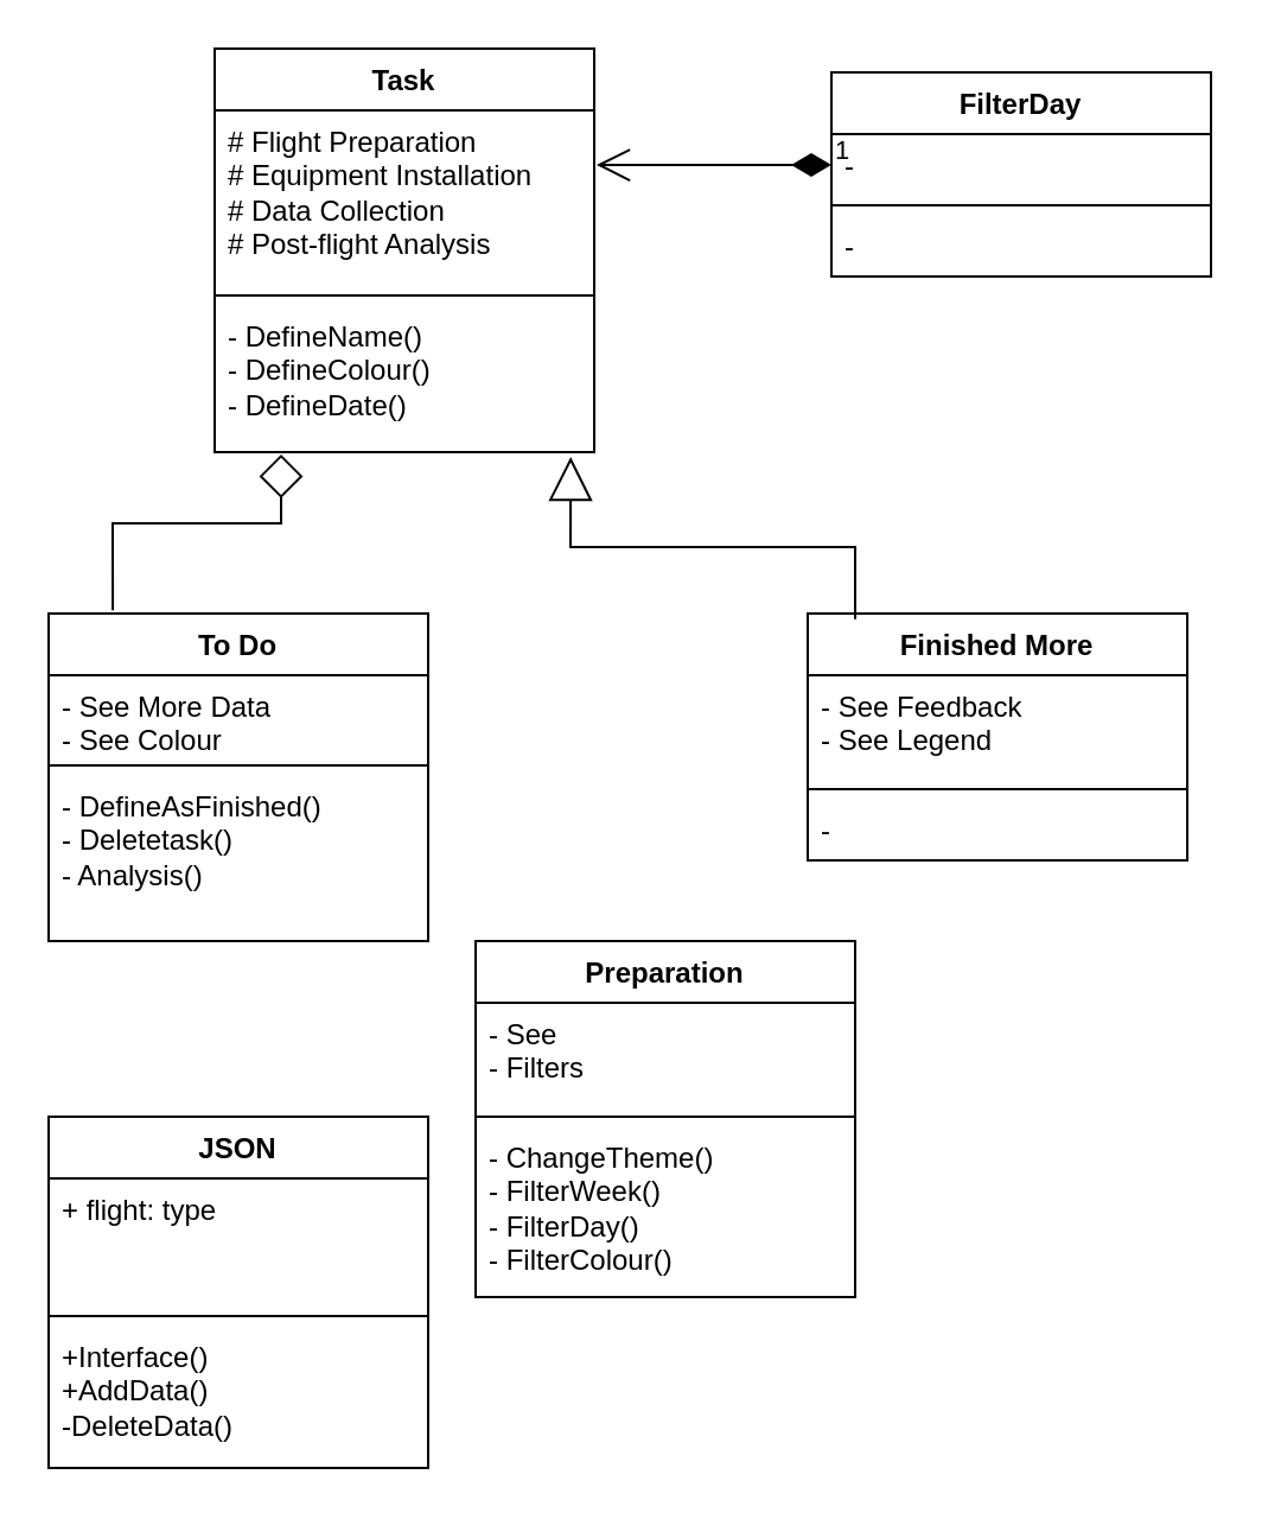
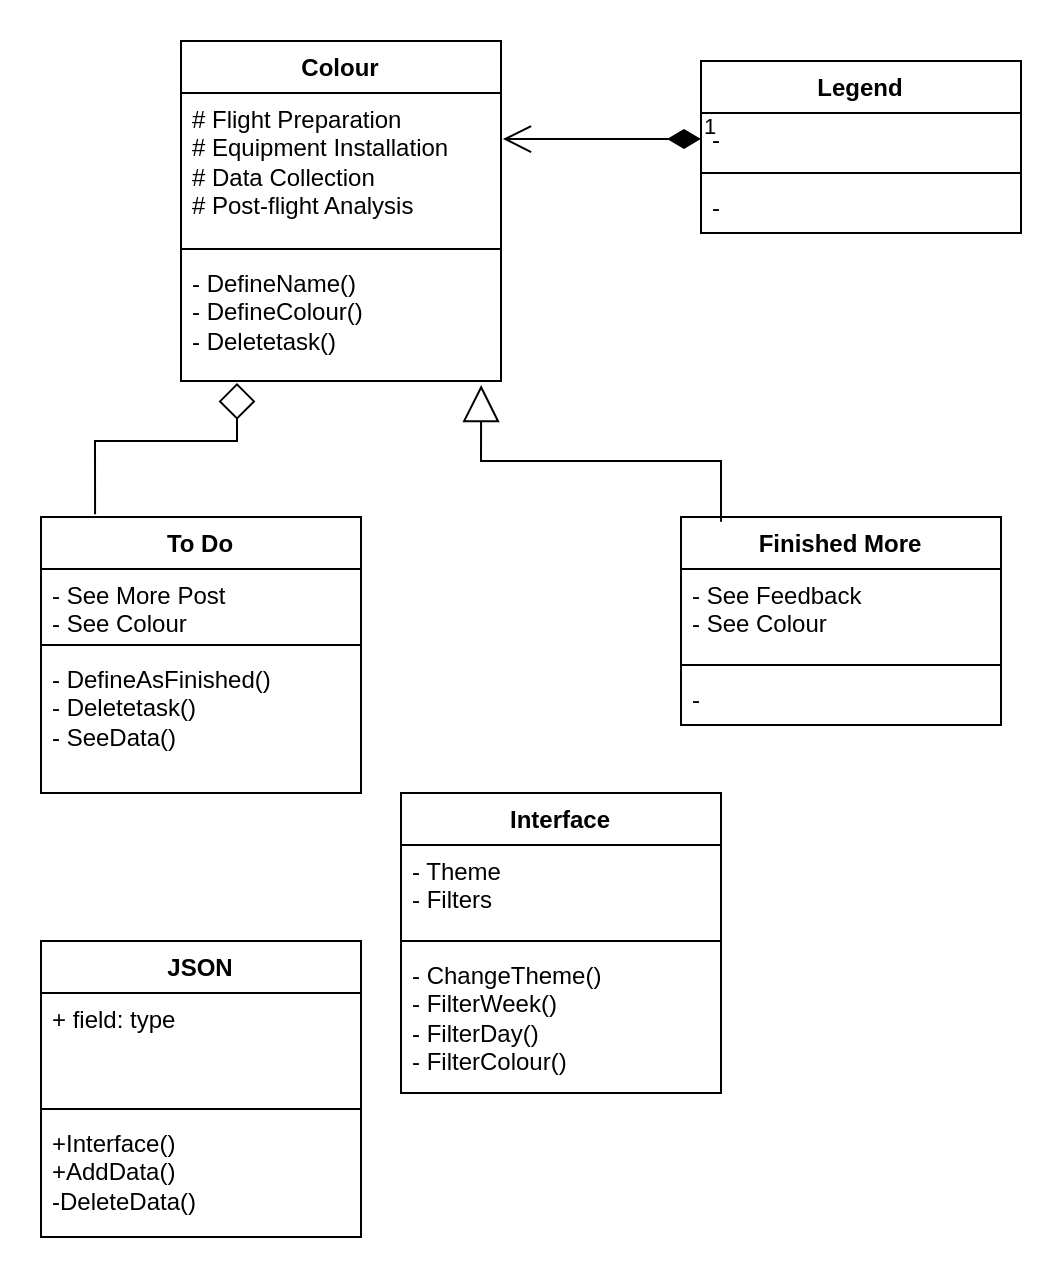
- <mxCell id="2" value="Task" style="swimlane;fontStyle=1;align=center;verticalAlign=top;childLayout=stackLayout;horizontal=1;startSize=26;horizontalStack=0;resizeParent=1;resizeParentMax=0;resizeLast=0;collapsible=1;marginBottom=0;whiteSpace=wrap;html=1;" parent="1" vertex="1"><mxGeometry x="90" y="20" width="160" height="170" as="geometry" /></mxCell>
+ <mxCell id="2" value="Colour" style="swimlane;fontStyle=1;align=center;verticalAlign=top;childLayout=stackLayout;horizontal=1;startSize=26;horizontalStack=0;resizeParent=1;resizeParentMax=0;resizeLast=0;collapsible=1;marginBottom=0;whiteSpace=wrap;html=1;" parent="1" vertex="1"><mxGeometry x="90" y="20" width="160" height="170" as="geometry" /></mxCell>
- <mxCell id="16" value="FilterDay" style="swimlane;fontStyle=1;align=center;verticalAlign=top;childLayout=stackLayout;horizontal=1;startSize=26;horizontalStack=0;resizeParent=1;resizeParentMax=0;resizeLast=0;collapsible=1;marginBottom=0;whiteSpace=wrap;html=1;" parent="1" vertex="1"><mxGeometry x="350" y="30" width="160" height="86" as="geometry" /></mxCell>
+ <mxCell id="16" value="Legend" style="swimlane;fontStyle=1;align=center;verticalAlign=top;childLayout=stackLayout;horizontal=1;startSize=26;horizontalStack=0;resizeParent=1;resizeParentMax=0;resizeLast=0;collapsible=1;marginBottom=0;whiteSpace=wrap;html=1;" parent="1" vertex="1"><mxGeometry x="350" y="30" width="160" height="86" as="geometry" /></mxCell>
- <mxCell id="5" value="- DefineName()&lt;div&gt;- DefineColour()&lt;/div&gt;&lt;div&gt;- DefineDate()&lt;/div&gt;" style="text;strokeColor=none;fillColor=none;align=left;verticalAlign=top;spacingLeft=4;spacingRight=4;overflow=hidden;rotatable=0;points=[[0,0.5],[1,0.5]];portConstraint=eastwest;whiteSpace=wrap;html=1;" parent="2" vertex="1"><mxGeometry y="108" width="160" height="62" as="geometry" /></mxCell>
+ <mxCell id="5" value="- DefineName()&lt;div&gt;- DefineColour()&lt;/div&gt;&lt;div&gt;- Deletetask()&lt;/div&gt;" style="text;strokeColor=none;fillColor=none;align=left;verticalAlign=top;spacingLeft=4;spacingRight=4;overflow=hidden;rotatable=0;points=[[0,0.5],[1,0.5]];portConstraint=eastwest;whiteSpace=wrap;html=1;" parent="2" vertex="1"><mxGeometry y="108" width="160" height="62" as="geometry" /></mxCell>
- <mxCell id="7" value="- See More Data&lt;div&gt;- See Colour&lt;/div&gt;" style="text;strokeColor=none;fillColor=none;align=left;verticalAlign=top;spacingLeft=4;spacingRight=4;overflow=hidden;rotatable=0;points=[[0,0.5],[1,0.5]];portConstraint=eastwest;whiteSpace=wrap;html=1;" parent="6" vertex="1"><mxGeometry y="26" width="160" height="34" as="geometry" /></mxCell>
+ <mxCell id="7" value="- See More Post&lt;div&gt;- See Colour&lt;/div&gt;" style="text;strokeColor=none;fillColor=none;align=left;verticalAlign=top;spacingLeft=4;spacingRight=4;overflow=hidden;rotatable=0;points=[[0,0.5],[1,0.5]];portConstraint=eastwest;whiteSpace=wrap;html=1;" parent="6" vertex="1"><mxGeometry y="26" width="160" height="34" as="geometry" /></mxCell>
- <mxCell id="11" value="- See Feedback&lt;div&gt;- See Legend&lt;/div&gt;" style="text;strokeColor=none;fillColor=none;align=left;verticalAlign=top;spacingLeft=4;spacingRight=4;overflow=hidden;rotatable=0;points=[[0,0.5],[1,0.5]];portConstraint=eastwest;whiteSpace=wrap;html=1;" parent="10" vertex="1"><mxGeometry y="26" width="160" height="44" as="geometry" /></mxCell>
+ <mxCell id="11" value="- See Feedback&lt;div&gt;- See Colour&lt;/div&gt;" style="text;strokeColor=none;fillColor=none;align=left;verticalAlign=top;spacingLeft=4;spacingRight=4;overflow=hidden;rotatable=0;points=[[0,0.5],[1,0.5]];portConstraint=eastwest;whiteSpace=wrap;html=1;" parent="10" vertex="1"><mxGeometry y="26" width="160" height="44" as="geometry" /></mxCell>
- <mxCell id="9" value="- DefineAsFinished()&lt;div&gt;- Deletetask()&lt;/div&gt;&lt;div&gt;- Analysis()&lt;/div&gt;" style="text;strokeColor=none;fillColor=none;align=left;verticalAlign=top;spacingLeft=4;spacingRight=4;overflow=hidden;rotatable=0;points=[[0,0.5],[1,0.5]];portConstraint=eastwest;whiteSpace=wrap;html=1;" parent="6" vertex="1"><mxGeometry y="68" width="160" height="70" as="geometry" /></mxCell>
+ <mxCell id="9" value="- DefineAsFinished()&lt;div&gt;- Deletetask()&lt;/div&gt;&lt;div&gt;- SeeData()&lt;/div&gt;" style="text;strokeColor=none;fillColor=none;align=left;verticalAlign=top;spacingLeft=4;spacingRight=4;overflow=hidden;rotatable=0;points=[[0,0.5],[1,0.5]];portConstraint=eastwest;whiteSpace=wrap;html=1;" parent="6" vertex="1"><mxGeometry y="68" width="160" height="70" as="geometry" /></mxCell>
- <mxCell id="25" value="Preparation" style="swimlane;fontStyle=1;align=center;verticalAlign=top;childLayout=stackLayout;horizontal=1;startSize=26;horizontalStack=0;resizeParent=1;resizeParentMax=0;resizeLast=0;collapsible=1;marginBottom=0;whiteSpace=wrap;html=1;" parent="1" vertex="1"><mxGeometry x="200" y="396" width="160" height="150" as="geometry" /></mxCell>
+ <mxCell id="25" value="Interface" style="swimlane;fontStyle=1;align=center;verticalAlign=top;childLayout=stackLayout;horizontal=1;startSize=26;horizontalStack=0;resizeParent=1;resizeParentMax=0;resizeLast=0;collapsible=1;marginBottom=0;whiteSpace=wrap;html=1;" parent="1" vertex="1"><mxGeometry x="200" y="396" width="160" height="150" as="geometry" /></mxCell>
- <mxCell id="26" value="- See&lt;div&gt;- Filters&lt;/div&gt;" style="text;strokeColor=none;fillColor=none;align=left;verticalAlign=top;spacingLeft=4;spacingRight=4;overflow=hidden;rotatable=0;points=[[0,0.5],[1,0.5]];portConstraint=eastwest;whiteSpace=wrap;html=1;" parent="25" vertex="1"><mxGeometry y="26" width="160" height="44" as="geometry" /></mxCell>
+ <mxCell id="26" value="- Theme&lt;div&gt;- Filters&lt;/div&gt;" style="text;strokeColor=none;fillColor=none;align=left;verticalAlign=top;spacingLeft=4;spacingRight=4;overflow=hidden;rotatable=0;points=[[0,0.5],[1,0.5]];portConstraint=eastwest;whiteSpace=wrap;html=1;" parent="25" vertex="1"><mxGeometry y="26" width="160" height="44" as="geometry" /></mxCell>
- <mxCell id="22" value="+ flight: type" style="text;strokeColor=none;fillColor=none;align=left;verticalAlign=top;spacingLeft=4;spacingRight=4;overflow=hidden;rotatable=0;points=[[0,0.5],[1,0.5]];portConstraint=eastwest;whiteSpace=wrap;html=1;" parent="21" vertex="1"><mxGeometry y="26" width="160" height="54" as="geometry" /></mxCell>
+ <mxCell id="22" value="+ field: type" style="text;strokeColor=none;fillColor=none;align=left;verticalAlign=top;spacingLeft=4;spacingRight=4;overflow=hidden;rotatable=0;points=[[0,0.5],[1,0.5]];portConstraint=eastwest;whiteSpace=wrap;html=1;" parent="21" vertex="1"><mxGeometry y="26" width="160" height="54" as="geometry" /></mxCell>
